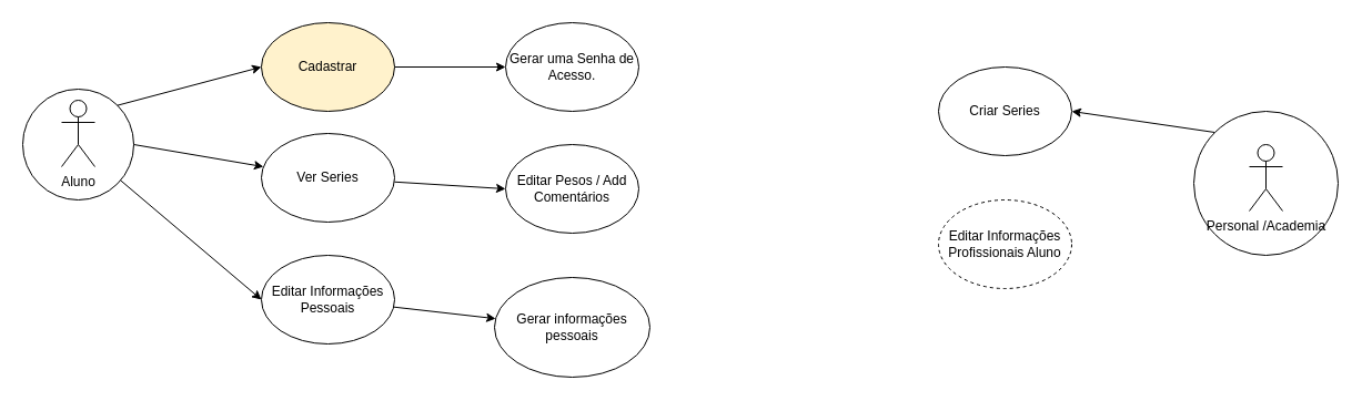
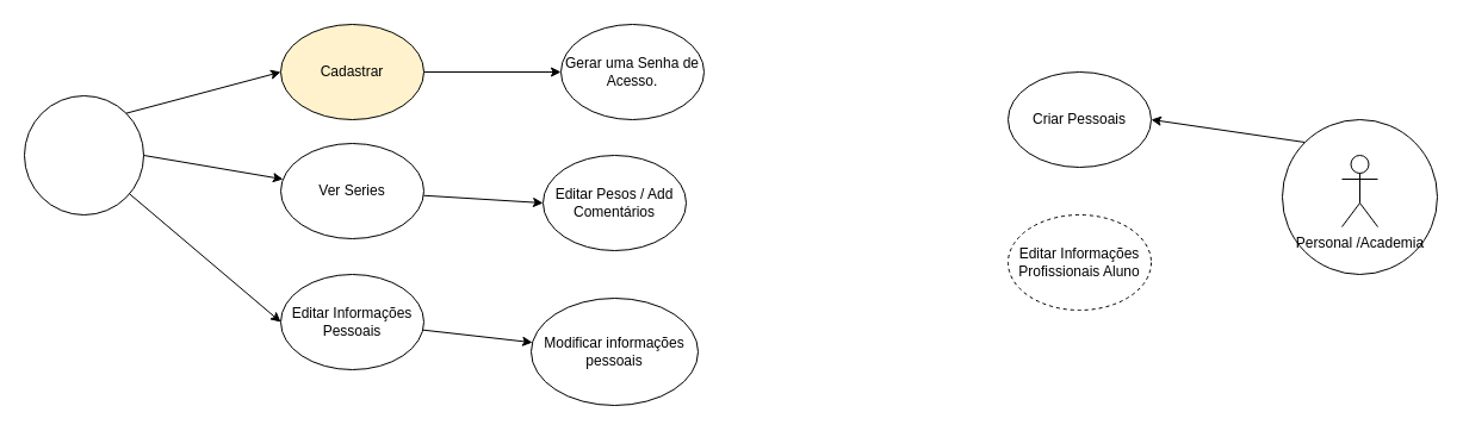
- <mxCell id="16" value="Gerar uma Senha de Acesso." style="ellipse;whiteSpace=wrap;html=1;" parent="1" vertex="1"><mxGeometry x="455" y="20" width="120" height="80" as="geometry" /></mxCell>
+ <mxCell id="16" value="Gerar uma Senha de Acesso." style="ellipse;whiteSpace=wrap;html=1;" parent="1" vertex="1"><mxGeometry x="470" y="20" width="120" height="80" as="geometry" /></mxCell>
- <mxCell id="19" value="Criar Series" style="ellipse;whiteSpace=wrap;html=1;" vertex="1" parent="1"><mxGeometry x="845" y="60" width="120" height="80" as="geometry" /></mxCell>
+ <mxCell id="19" value="Criar Pessoais" style="ellipse;whiteSpace=wrap;html=1;" vertex="1" parent="1"><mxGeometry x="845" y="60" width="120" height="80" as="geometry" /></mxCell>
- <mxCell id="9" value="Aluno&lt;br&gt;" style="shape=umlActor;verticalLabelPosition=bottom;verticalAlign=top;html=1;outlineConnect=0;" parent="1" vertex="1"><mxGeometry x="55" y="90" width="30" height="60" as="geometry" /></mxCell>
- <mxCell id="18" value="Gerar informações pessoais" style="ellipse;whiteSpace=wrap;html=1;" parent="1" vertex="1"><mxGeometry x="445" y="250" width="140" height="90" as="geometry" /></mxCell>
+ <mxCell id="18" value="Modificar informações pessoais" style="ellipse;whiteSpace=wrap;html=1;" parent="1" vertex="1"><mxGeometry x="445" y="250" width="140" height="90" as="geometry" /></mxCell>
